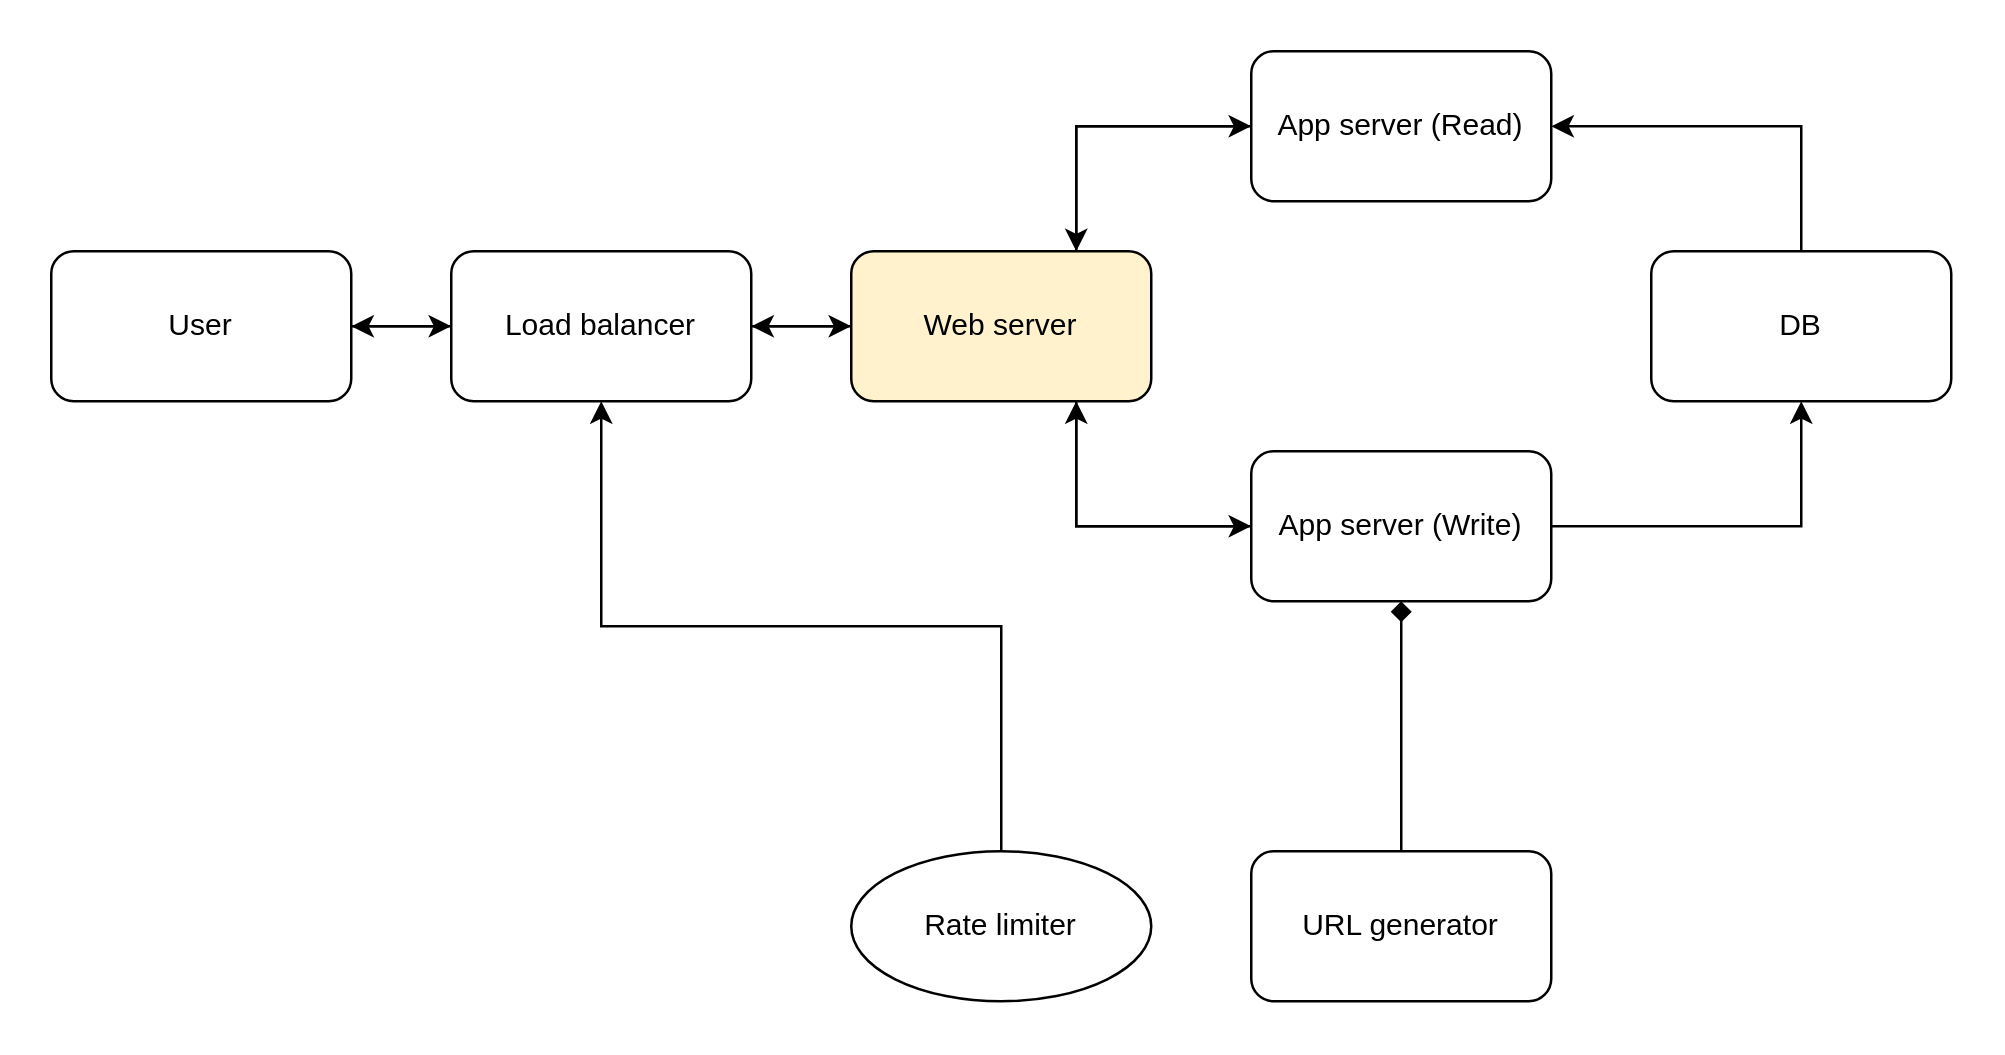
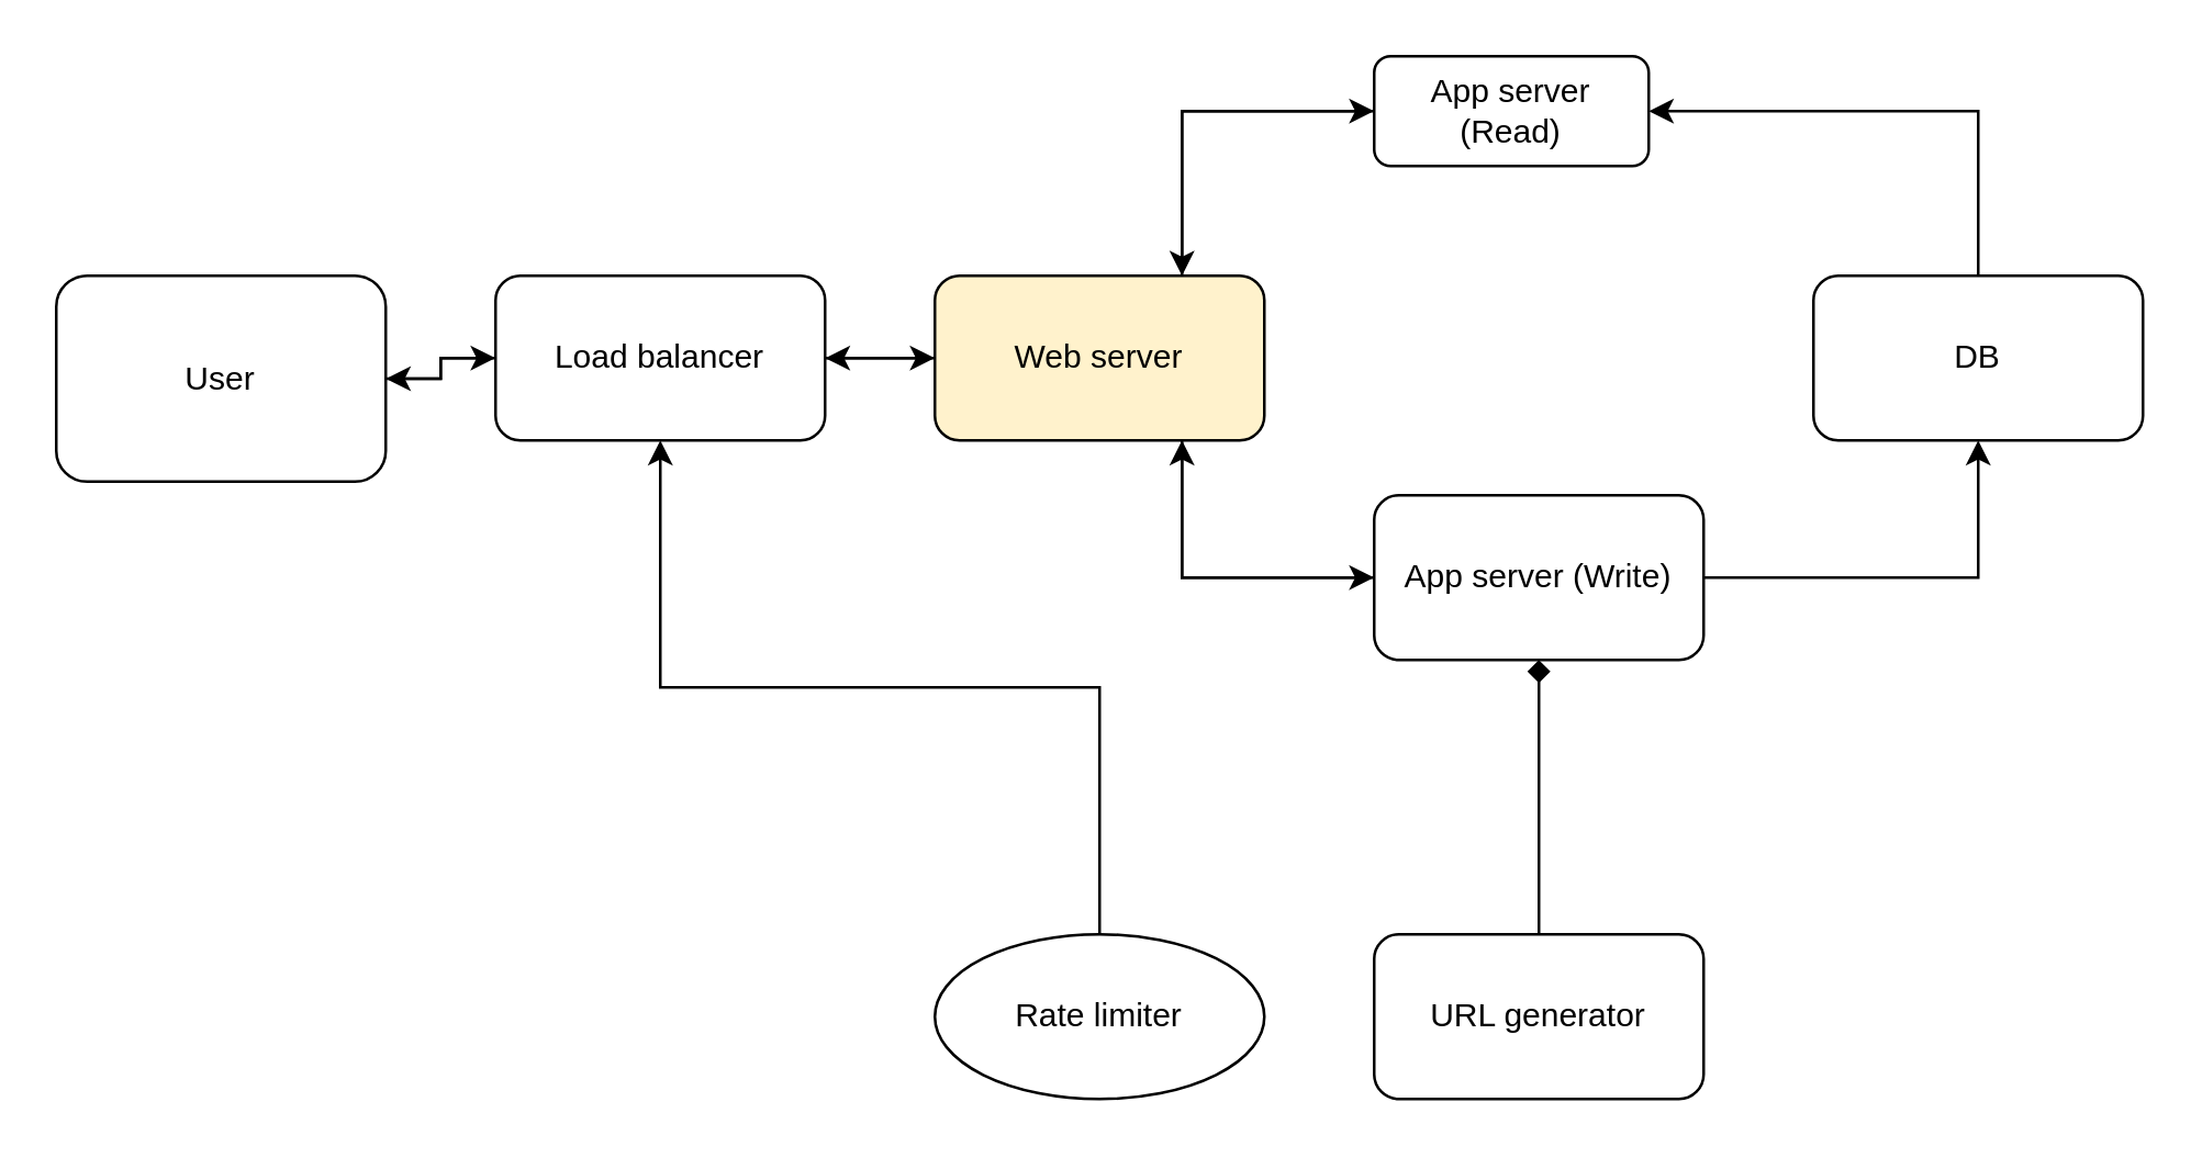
- <mxCell id="8" value="App server (Read)" style="rounded=1;whiteSpace=wrap;html=1;" vertex="1" parent="1"><mxGeometry x="500" y="20" width="120" height="60" as="geometry" /></mxCell>
+ <mxCell id="8" value="App server (Read)" style="rounded=1;whiteSpace=wrap;html=1;" vertex="1" parent="1"><mxGeometry x="500" y="20" width="100" height="40" as="geometry" /></mxCell>
- <mxCell id="3" value="User" style="rounded=1;whiteSpace=wrap;html=1;" vertex="1" parent="1"><mxGeometry x="20" y="100" width="120" height="60" as="geometry" /></mxCell>
+ <mxCell id="3" value="User" style="rounded=1;whiteSpace=wrap;html=1;" vertex="1" parent="1"><mxGeometry x="20" y="100" width="120" height="75" as="geometry" /></mxCell>
